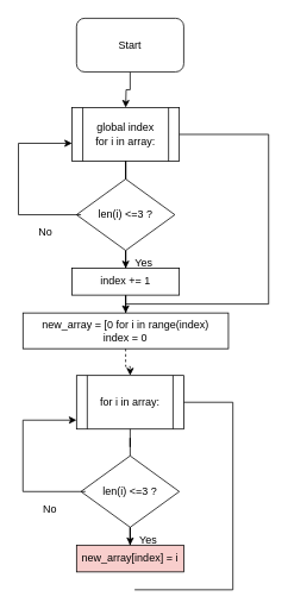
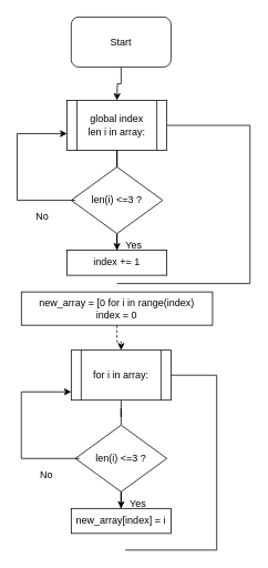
- <mxCell id="5" value="global index&lt;br&gt;for i in array:" style="shape=process;whiteSpace=wrap;html=1;backgroundOutline=1;" vertex="1" parent="1"><mxGeometry x="80" y="120" width="120" height="60" as="geometry" /></mxCell>
+ <mxCell id="5" value="global index&lt;br&gt;len i in array:" style="shape=process;whiteSpace=wrap;html=1;backgroundOutline=1;" vertex="1" parent="1"><mxGeometry x="80" y="120" width="120" height="60" as="geometry" /></mxCell>
- <mxCell id="6" value="" style="edgeStyle=orthogonalEdgeStyle;rounded=0;orthogonalLoop=1;jettySize=auto;html=1;" edge="1" parent="1" source="7" target="16"><mxGeometry relative="1" as="geometry" /></mxCell>
- <mxCell id="19" value="new_array[index] = i" style="rounded=0;whiteSpace=wrap;html=1;fillColor=#f8cecc;" vertex="1" parent="1"><mxGeometry x="85" y="610" width="120" height="30" as="geometry" /></mxCell>
+ <mxCell id="19" value="new_array[index] = i" style="rounded=0;whiteSpace=wrap;html=1;" vertex="1" parent="1"><mxGeometry x="85" y="610" width="120" height="30" as="geometry" /></mxCell>
